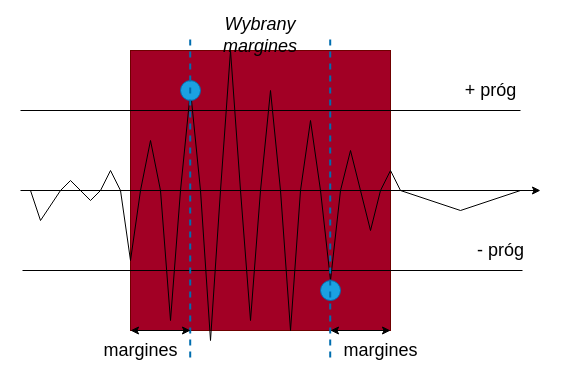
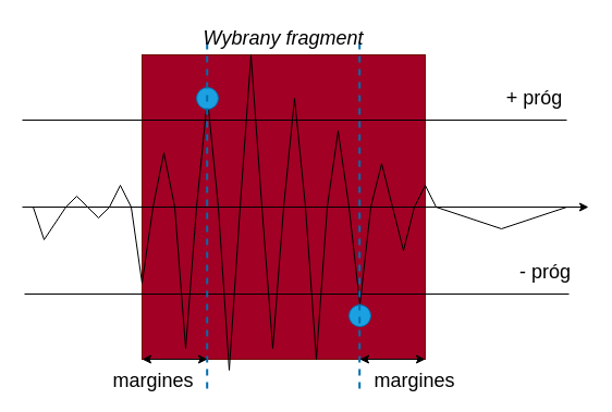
- <mxCell id="14" value="&lt;i style=&quot;&quot;&gt;&lt;font style=&quot;font-size: 18px;&quot;&gt;Wybrany margines&lt;/font&gt;&lt;/i&gt;" style="text;html=1;align=center;verticalAlign=middle;whiteSpace=wrap;rounded=0;" parent="1" vertex="1"><mxGeometry x="185" width="150" height="30" as="geometry" y="20" /></mxCell>
+ <mxCell id="14" value="&lt;i style=&quot;&quot;&gt;&lt;font style=&quot;font-size: 18px;&quot;&gt;Wybrany fragment&lt;/font&gt;&lt;/i&gt;" style="text;html=1;align=center;verticalAlign=middle;whiteSpace=wrap;rounded=0;" parent="1" vertex="1"><mxGeometry x="185" width="150" height="30" as="geometry" y="20" /></mxCell>
